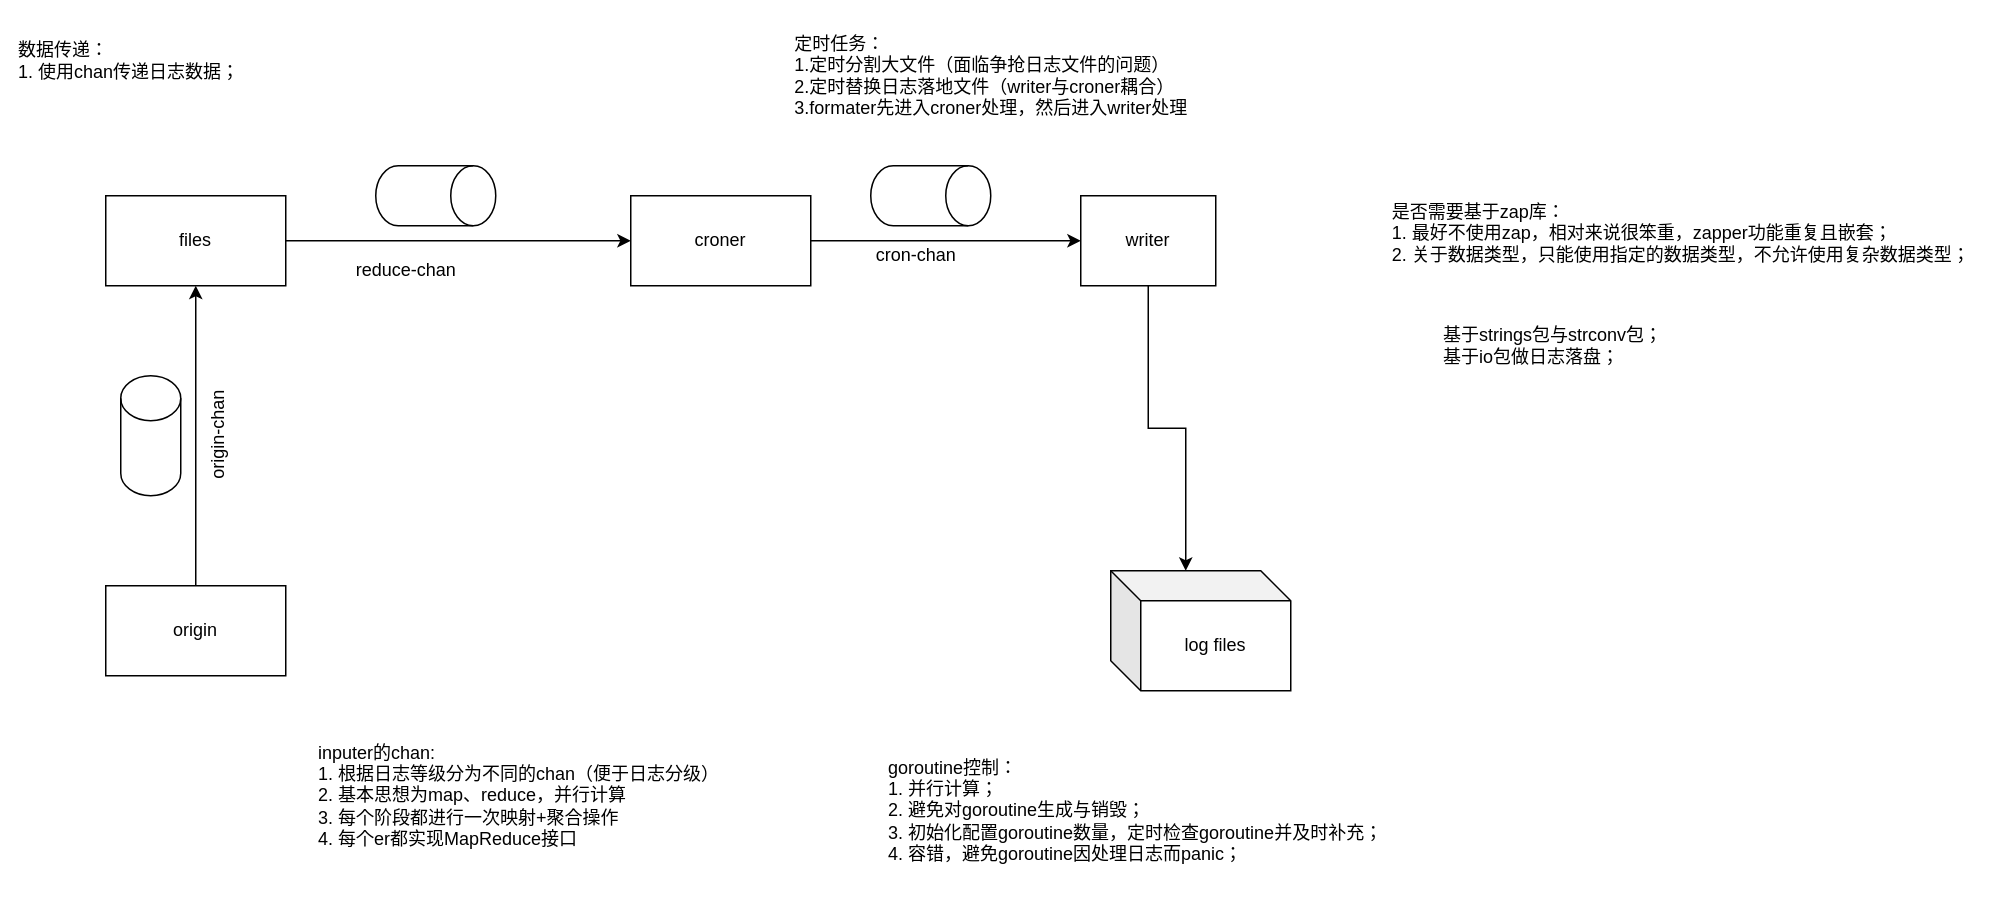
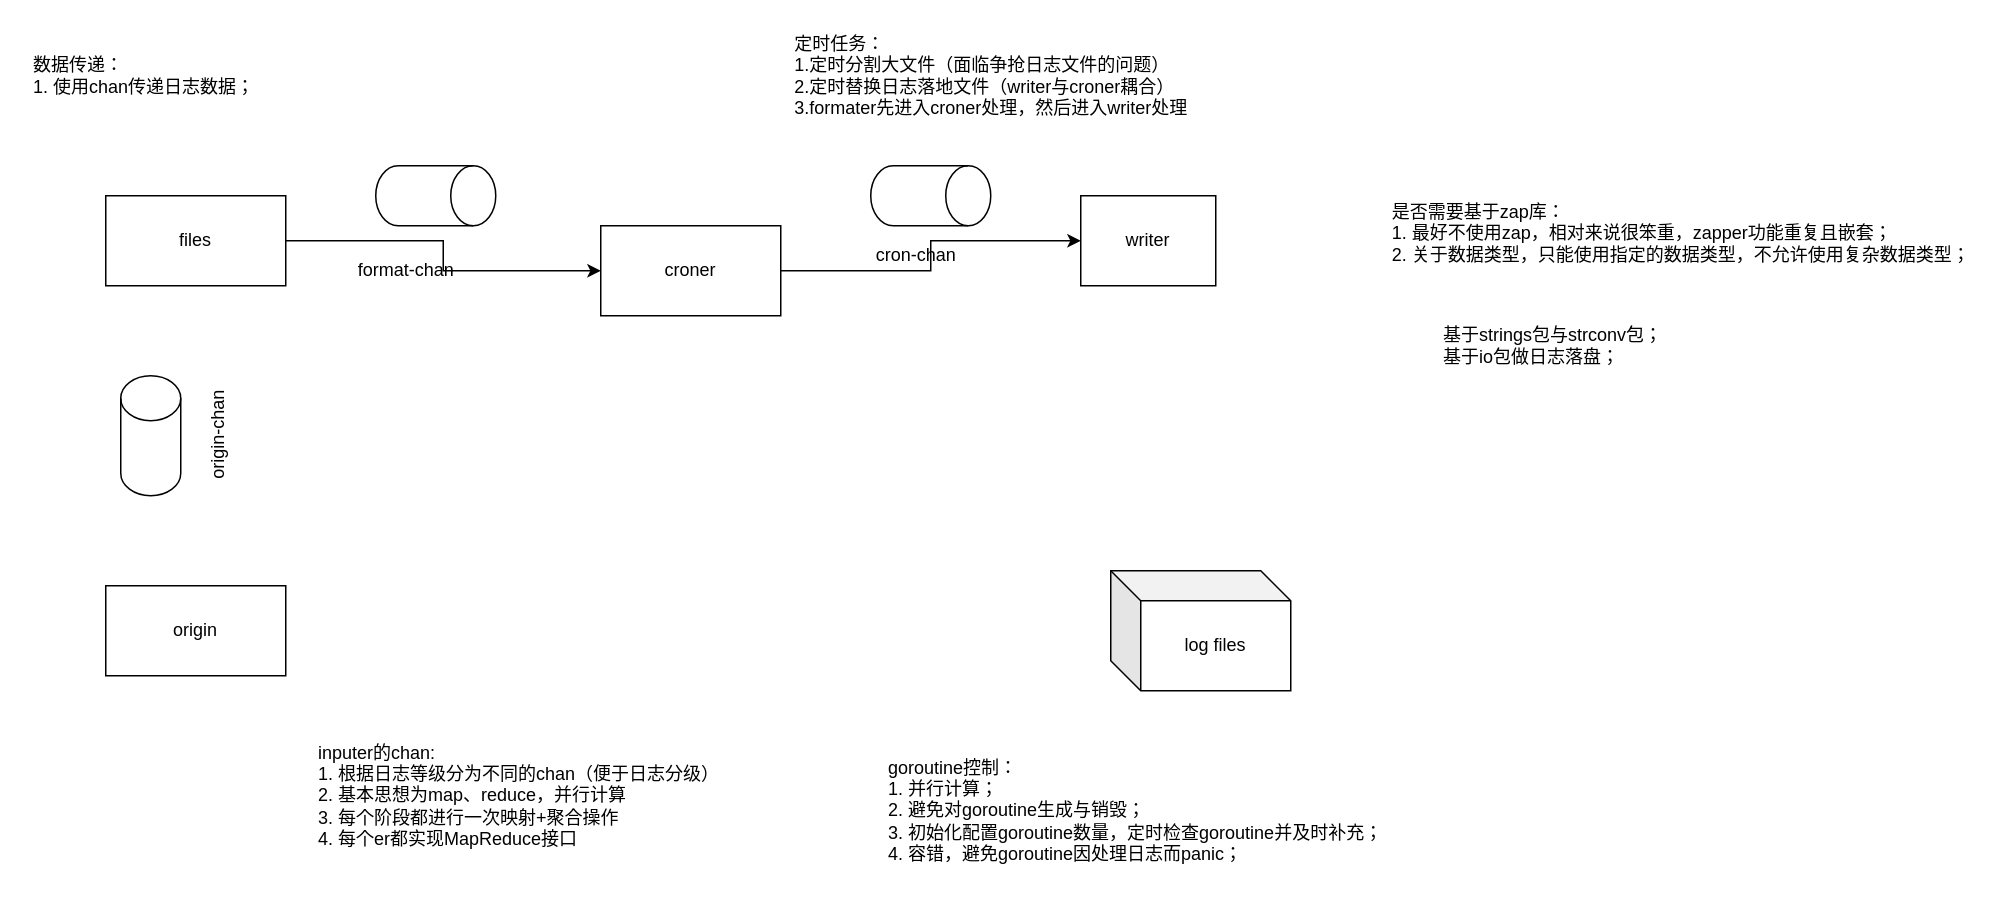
- <mxCell id="12" value="数据传递：&lt;br&gt;1. 使用chan传递日志数据；" style="text;html=1;align=left;verticalAlign=middle;resizable=0;points=[];autosize=1;strokeColor=none;fillColor=none;" vertex="1" parent="1"><mxGeometry x="10" y="25" width="160" height="30" as="geometry" /></mxCell>
+ <mxCell id="12" value="数据传递：&lt;br&gt;1. 使用chan传递日志数据；" style="text;html=1;align=left;verticalAlign=middle;resizable=0;points=[];autosize=1;strokeColor=none;fillColor=none;" vertex="1" parent="1"><mxGeometry x="20" y="35" width="160" height="30" as="geometry" /></mxCell>
- <mxCell id="5" value="croner" style="rounded=0;whiteSpace=wrap;html=1;" parent="1" vertex="1"><mxGeometry x="420" y="130" width="120" height="60" as="geometry" /></mxCell>
+ <mxCell id="5" value="croner" style="rounded=0;whiteSpace=wrap;html=1;" parent="1" vertex="1"><mxGeometry x="400" y="150" width="120" height="60" as="geometry" /></mxCell>
- <mxCell id="17" value="reduce-chan" style="text;html=1;align=center;verticalAlign=middle;resizable=0;points=[];autosize=1;strokeColor=none;fillColor=none;" vertex="1" parent="1"><mxGeometry x="230" y="170" width="80" height="20" as="geometry" /></mxCell>
+ <mxCell id="17" value="format-chan" style="text;html=1;align=center;verticalAlign=middle;resizable=0;points=[];autosize=1;strokeColor=none;fillColor=none;" vertex="1" parent="1"><mxGeometry x="230" y="170" width="80" height="20" as="geometry" /></mxCell>
- <mxCell id="2" style="edgeStyle=orthogonalEdgeStyle;rounded=0;orthogonalLoop=1;jettySize=auto;html=1;entryX=0;entryY=0;entryDx=50;entryDy=0;entryPerimeter=0;" parent="1" source="3" target="10" edge="1"><mxGeometry relative="1" as="geometry" /></mxCell>
- <mxCell id="8" style="edgeStyle=orthogonalEdgeStyle;rounded=0;orthogonalLoop=1;jettySize=auto;html=1;entryX=0.5;entryY=1;entryDx=0;entryDy=0;" parent="1" source="9" target="7" edge="1"><mxGeometry relative="1" as="geometry" /></mxCell>
